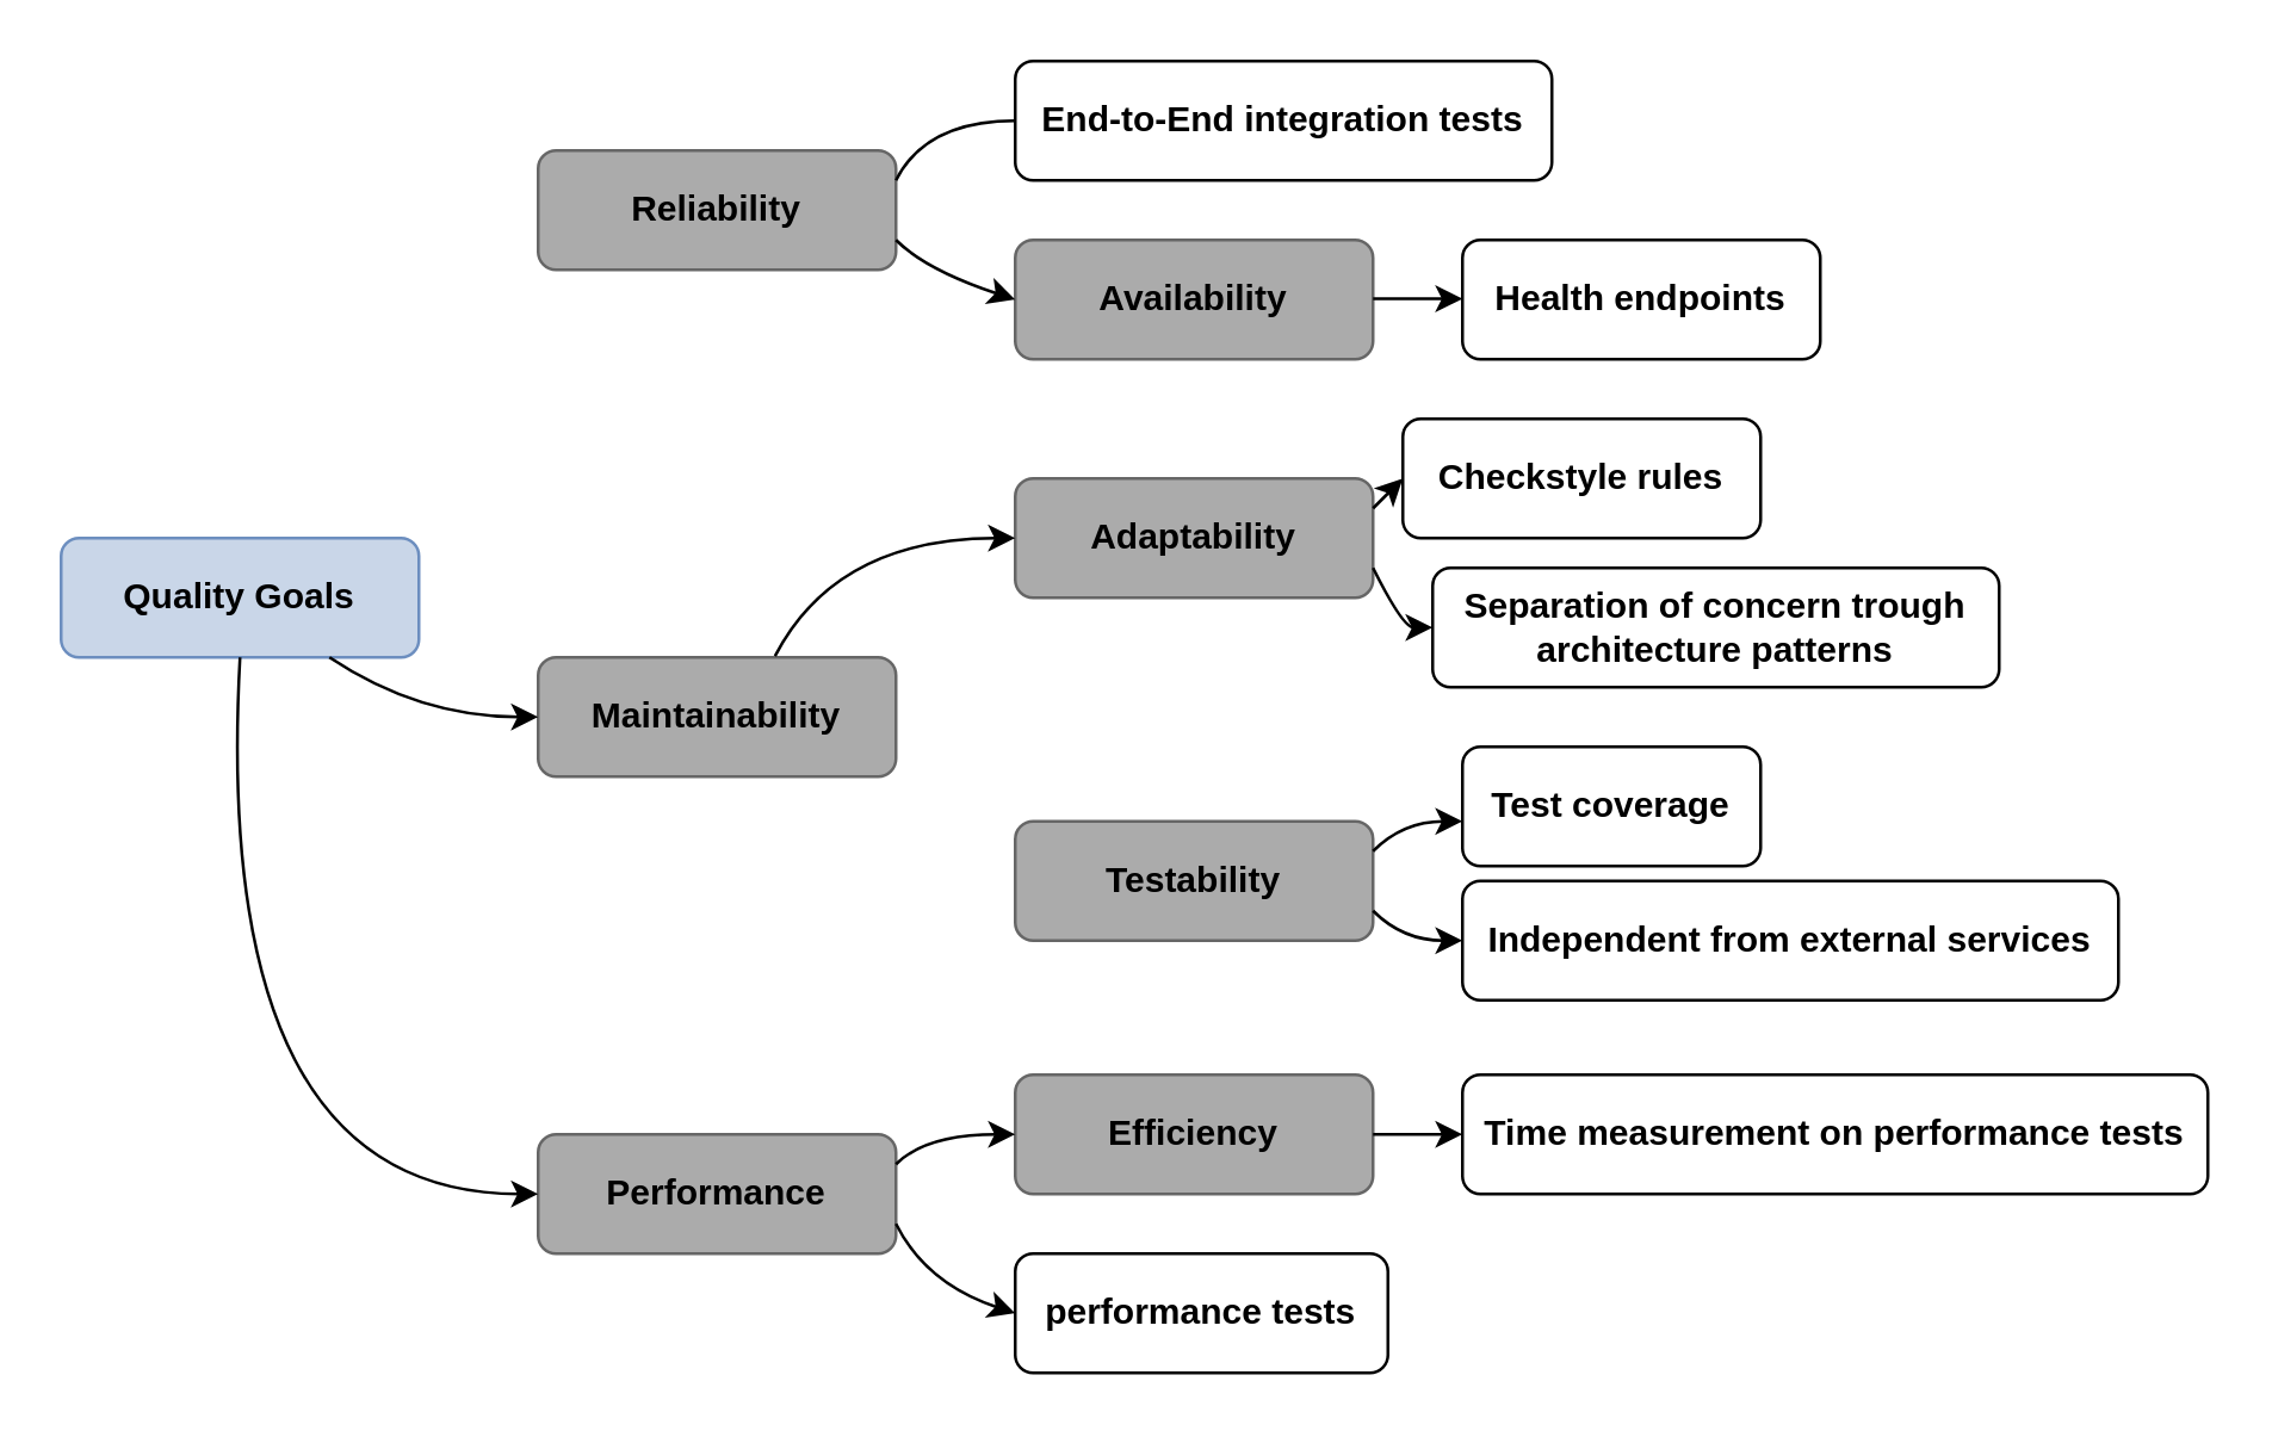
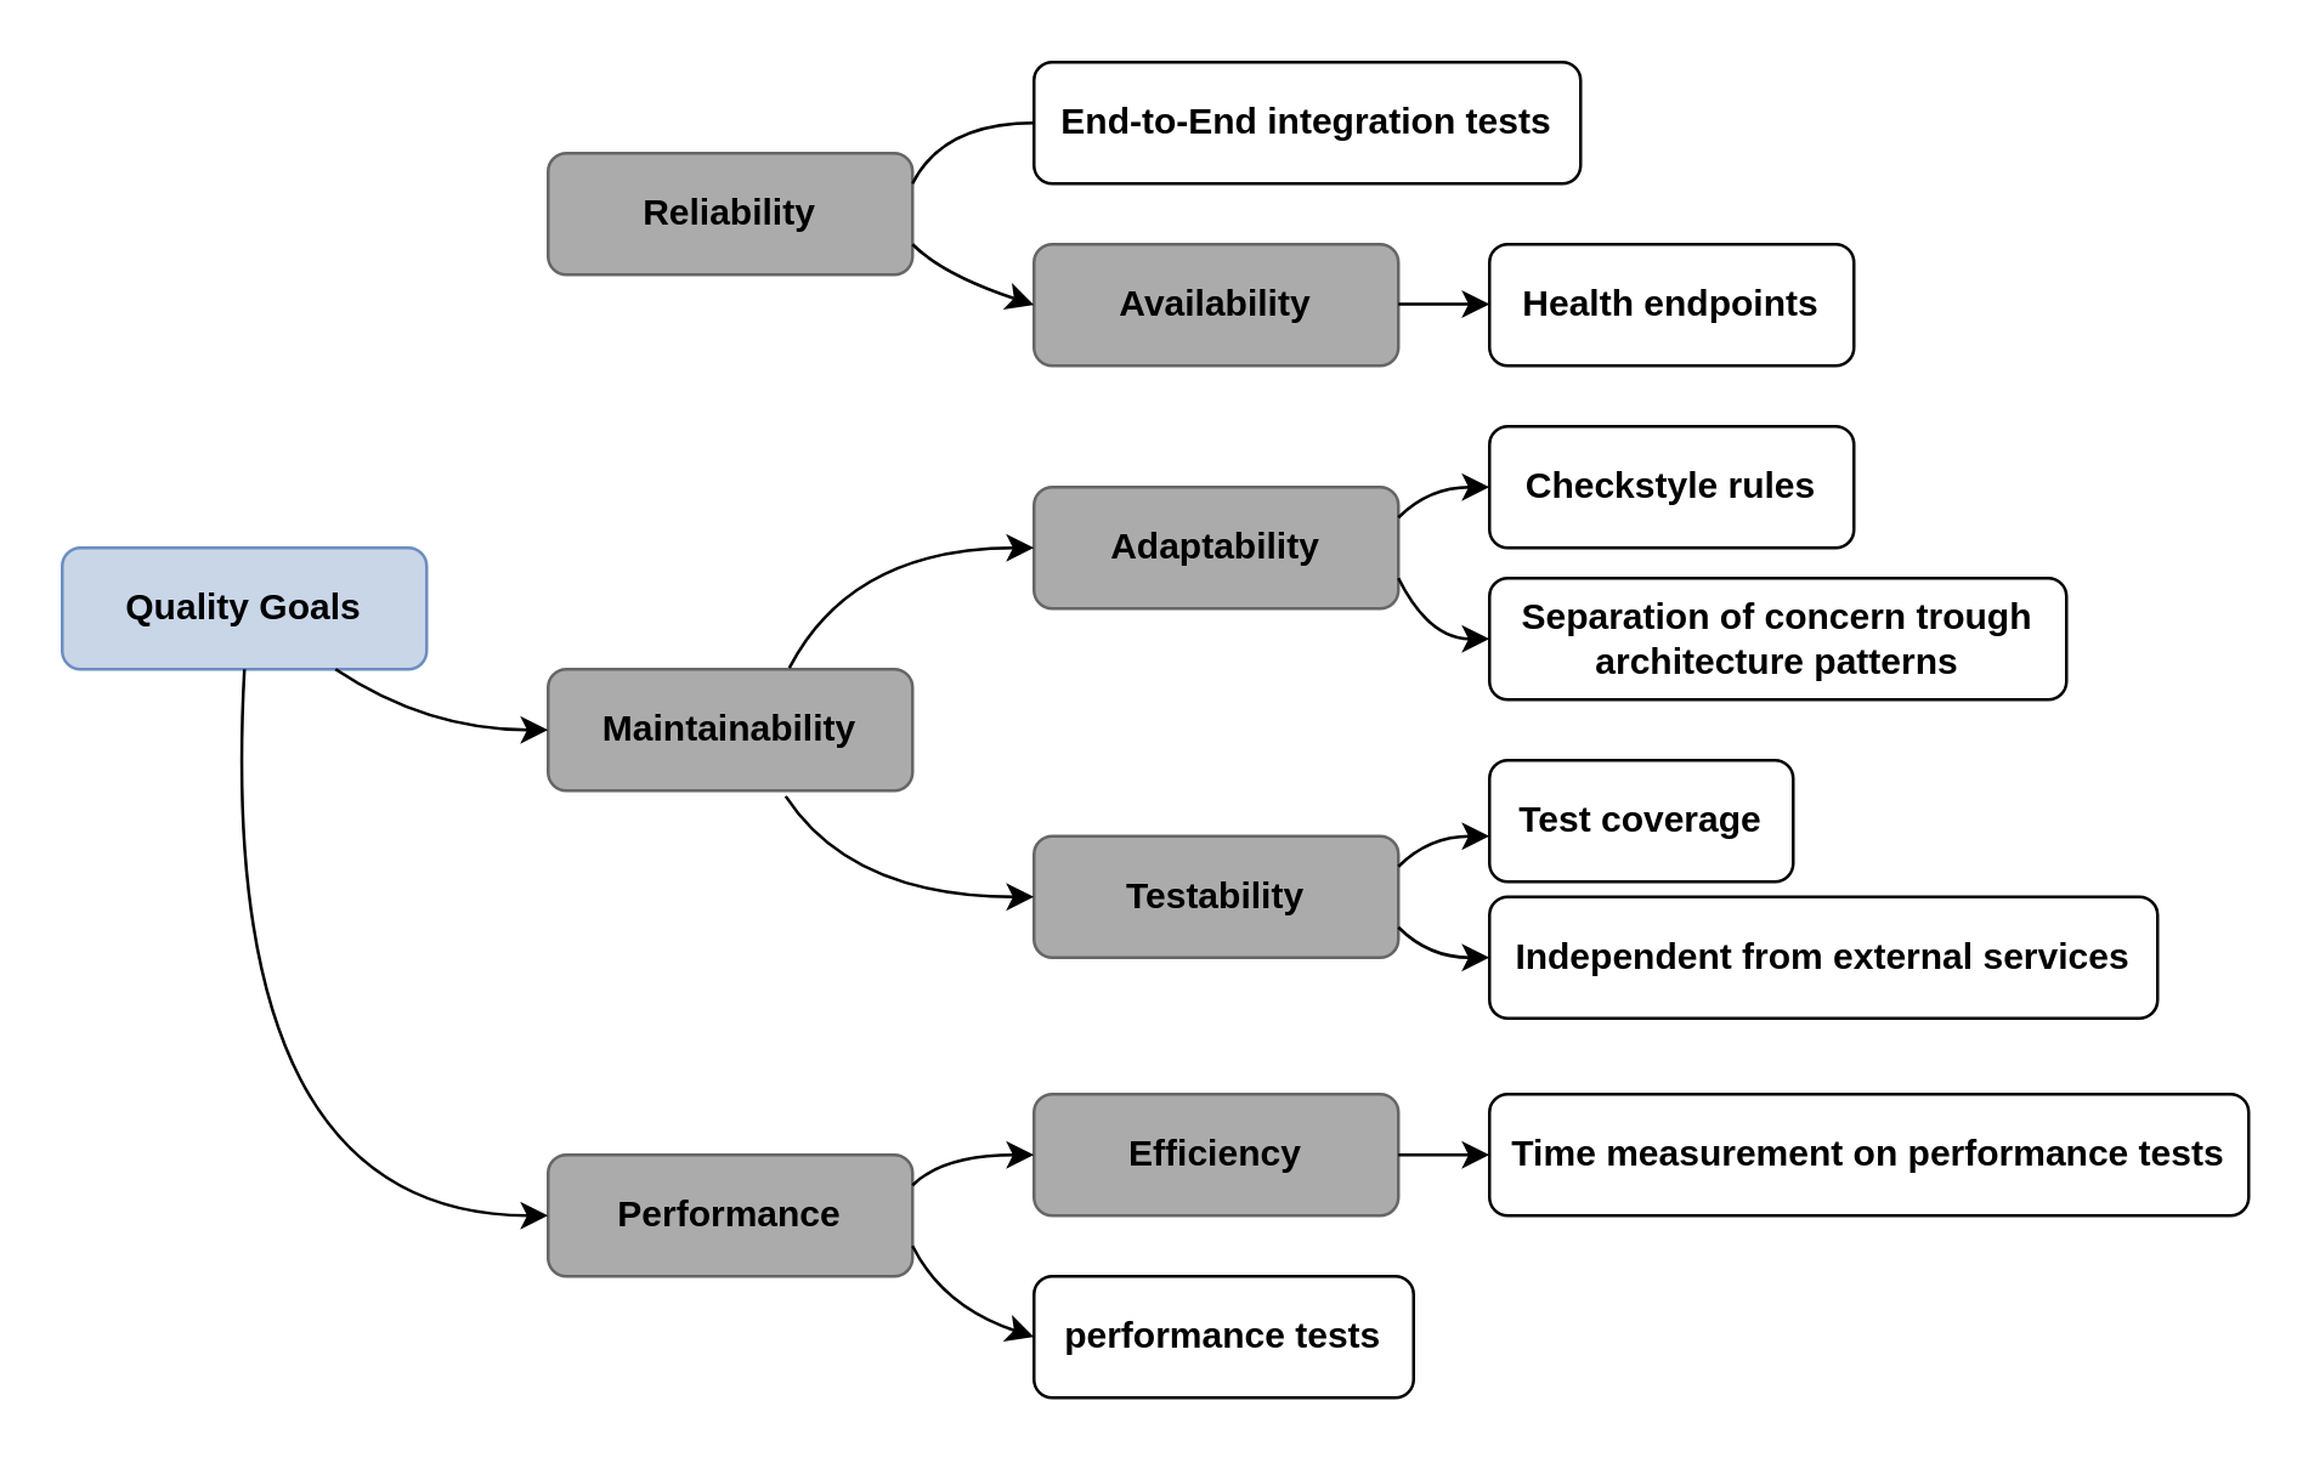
- <mxCell id="14" value="Checkstyle rules" style="shape=rect;html=1;rounded=1;whiteSpace=wrap;align=center;fontStyle=1;" vertex="1" parent="1"><mxGeometry x="470" y="140" width="120" height="40" as="geometry" /></mxCell>
+ <mxCell id="14" value="Checkstyle rules" style="shape=rect;html=1;rounded=1;whiteSpace=wrap;align=center;fontStyle=1;" vertex="1" parent="1"><mxGeometry x="490" y="140" width="120" height="40" as="geometry" /></mxCell>
- <mxCell id="15" value="Separation of concern trough architecture patterns" style="shape=rect;html=1;rounded=1;whiteSpace=wrap;align=center;fontStyle=1;" vertex="1" parent="1"><mxGeometry x="480" y="190" width="190" height="40" as="geometry" /></mxCell>
+ <mxCell id="15" value="Separation of concern trough architecture patterns" style="shape=rect;html=1;rounded=1;whiteSpace=wrap;align=center;fontStyle=1;" vertex="1" parent="1"><mxGeometry x="490" y="190" width="190" height="40" as="geometry" /></mxCell>
+ <mxCell id="21" value="" style="endArrow=classic;html=1;rounded=0;exitX=0.652;exitY=1.046;exitDx=0;exitDy=0;entryX=0;entryY=0.5;entryDx=0;entryDy=0;curved=1;exitPerimeter=0;" edge="1" parent="1" source="4" target="8"><mxGeometry width="50" height="50" relative="1" as="geometry"><mxPoint x="269" y="230" as="sourcePoint" /><mxPoint x="350" y="190" as="targetPoint" /><Array as="points"><mxPoint x="280" y="295" /></Array></mxGeometry></mxCell>
